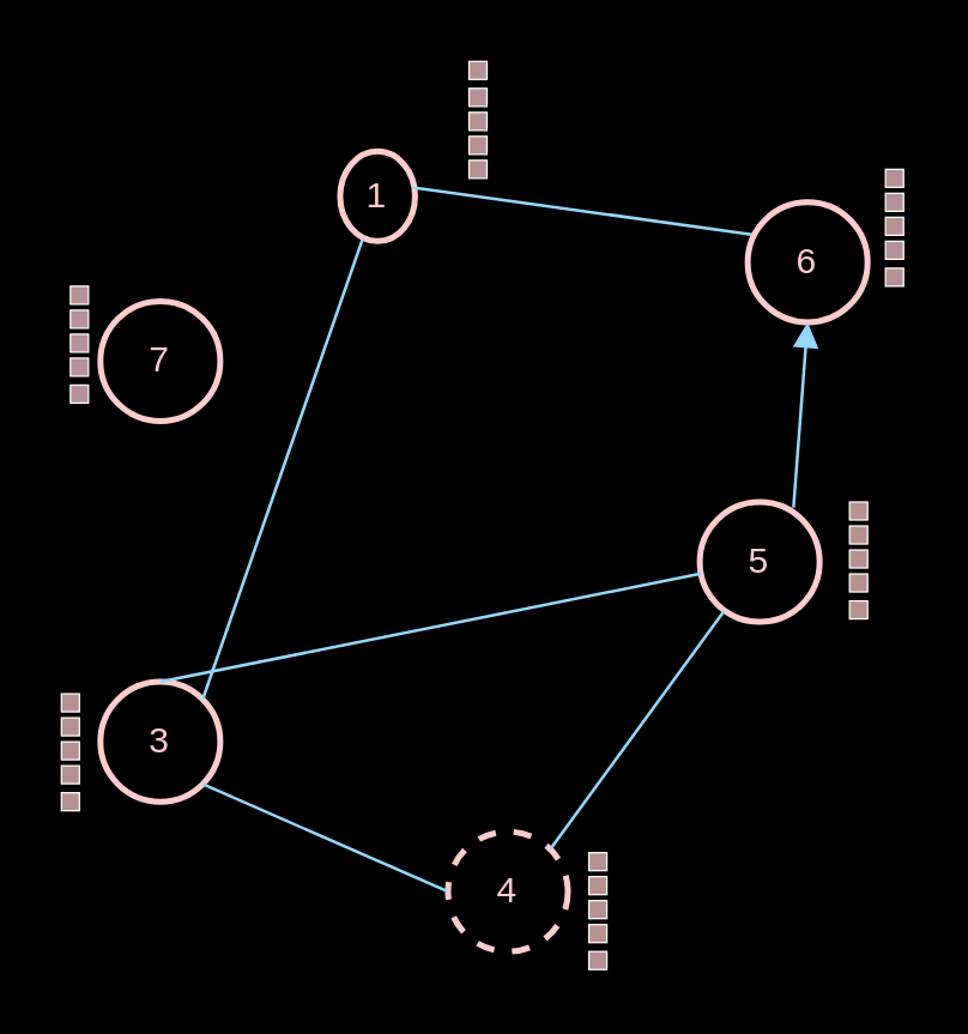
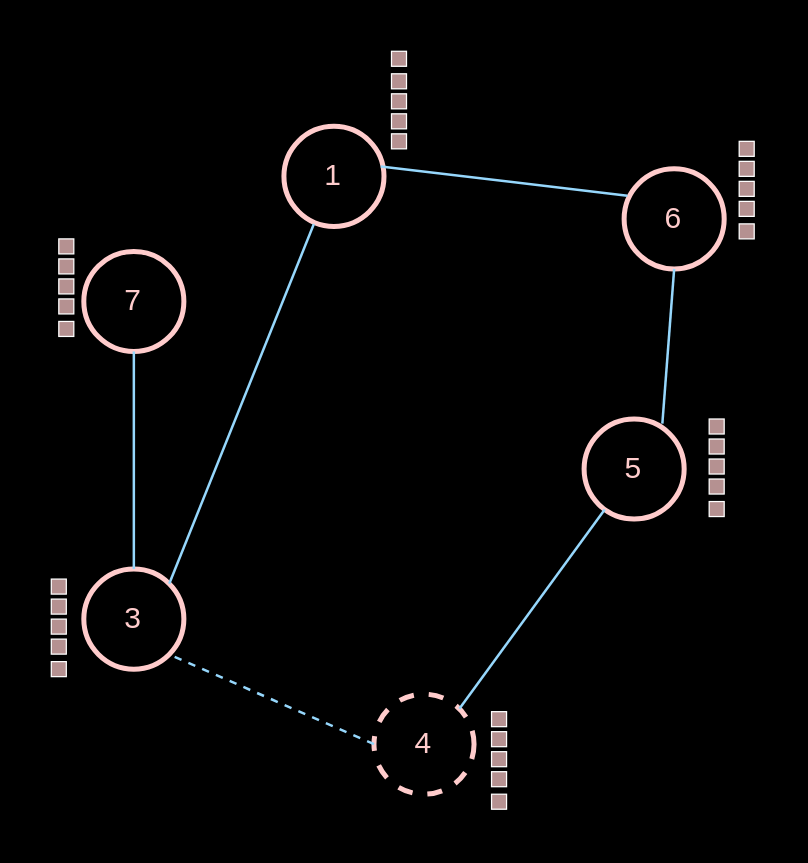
- <mxCell id="7" value="1" style="ellipse;whiteSpace=wrap;html=1;aspect=fixed;strokeWidth=2;fillColor=#000000;fontColor=#FFCCCC;strokeColor=#FFCCCC;" vertex="1" parent="1"><mxGeometry x="113" y="50" width="25" height="30" as="geometry" /></mxCell>
+ <mxCell id="7" value="1" style="ellipse;whiteSpace=wrap;html=1;aspect=fixed;strokeWidth=2;fillColor=#000000;fontColor=#FFCCCC;strokeColor=#FFCCCC;" vertex="1" parent="1"><mxGeometry x="113" y="50" width="40" height="40" as="geometry" /></mxCell>
- <mxCell id="9" value="" style="endArrow=block;html=1;rounded=0;exitX=0.782;exitY=0.047;exitDx=0;exitDy=0;strokeColor=#96D7FC;entryX=0.5;entryY=1;entryDx=0;entryDy=0;exitPerimeter=0;" edge="1" parent="1" source="5" target="4"><mxGeometry width="50" height="50" relative="1" as="geometry"><mxPoint x="253" y="167" as="sourcePoint" /><mxPoint x="317" y="77" as="targetPoint" /></mxGeometry></mxCell>
+ <mxCell id="9" value="" style="endArrow=none;html=1;rounded=0;exitX=0.782;exitY=0.047;exitDx=0;exitDy=0;strokeColor=#96D7FC;entryX=0.5;entryY=1;entryDx=0;entryDy=0;exitPerimeter=0;" edge="1" parent="1" source="5" target="4"><mxGeometry width="50" height="50" relative="1" as="geometry"><mxPoint x="253" y="167" as="sourcePoint" /><mxPoint x="317" y="77" as="targetPoint" /></mxGeometry></mxCell>
- <mxCell id="11" value="" style="endArrow=none;html=1;rounded=0;exitX=0.5;exitY=0;exitDx=0;exitDy=0;strokeColor=#96D7FC;" edge="1" parent="1" source="3" target="5"><mxGeometry width="50" height="50" relative="1" as="geometry"><mxPoint x="158" y="261" as="sourcePoint" /><mxPoint x="208" y="211" as="targetPoint" /></mxGeometry></mxCell>
+ <mxCell id="11" value="" style="endArrow=none;html=1;rounded=0;exitX=0.5;exitY=0;exitDx=0;exitDy=0;entryX=0.5;entryY=1;entryDx=0;entryDy=0;strokeColor=#96D7FC;" edge="1" parent="1" source="3" target="2"><mxGeometry width="50" height="50" relative="1" as="geometry"><mxPoint x="158" y="261" as="sourcePoint" /><mxPoint x="208" y="211" as="targetPoint" /></mxGeometry></mxCell>
- <mxCell id="10" value="" style="endArrow=none;html=1;rounded=0;exitX=0;exitY=0.5;exitDx=0;exitDy=0;entryX=1;entryY=1;entryDx=0;entryDy=0;strokeColor=#96D7FC;" edge="1" parent="1" source="6" target="3"><mxGeometry width="50" height="50" relative="1" as="geometry"><mxPoint x="174" y="272" as="sourcePoint" /><mxPoint x="224" y="222" as="targetPoint" /></mxGeometry></mxCell>
+ <mxCell id="10" value="" style="endArrow=none;html=1;rounded=0;exitX=0;exitY=0.5;exitDx=0;exitDy=0;entryX=1;entryY=1;entryDx=0;entryDy=0;strokeColor=#96D7FC;dashed=1;" edge="1" parent="1" source="6" target="3"><mxGeometry width="50" height="50" relative="1" as="geometry"><mxPoint x="174" y="272" as="sourcePoint" /><mxPoint x="224" y="222" as="targetPoint" /></mxGeometry></mxCell>
